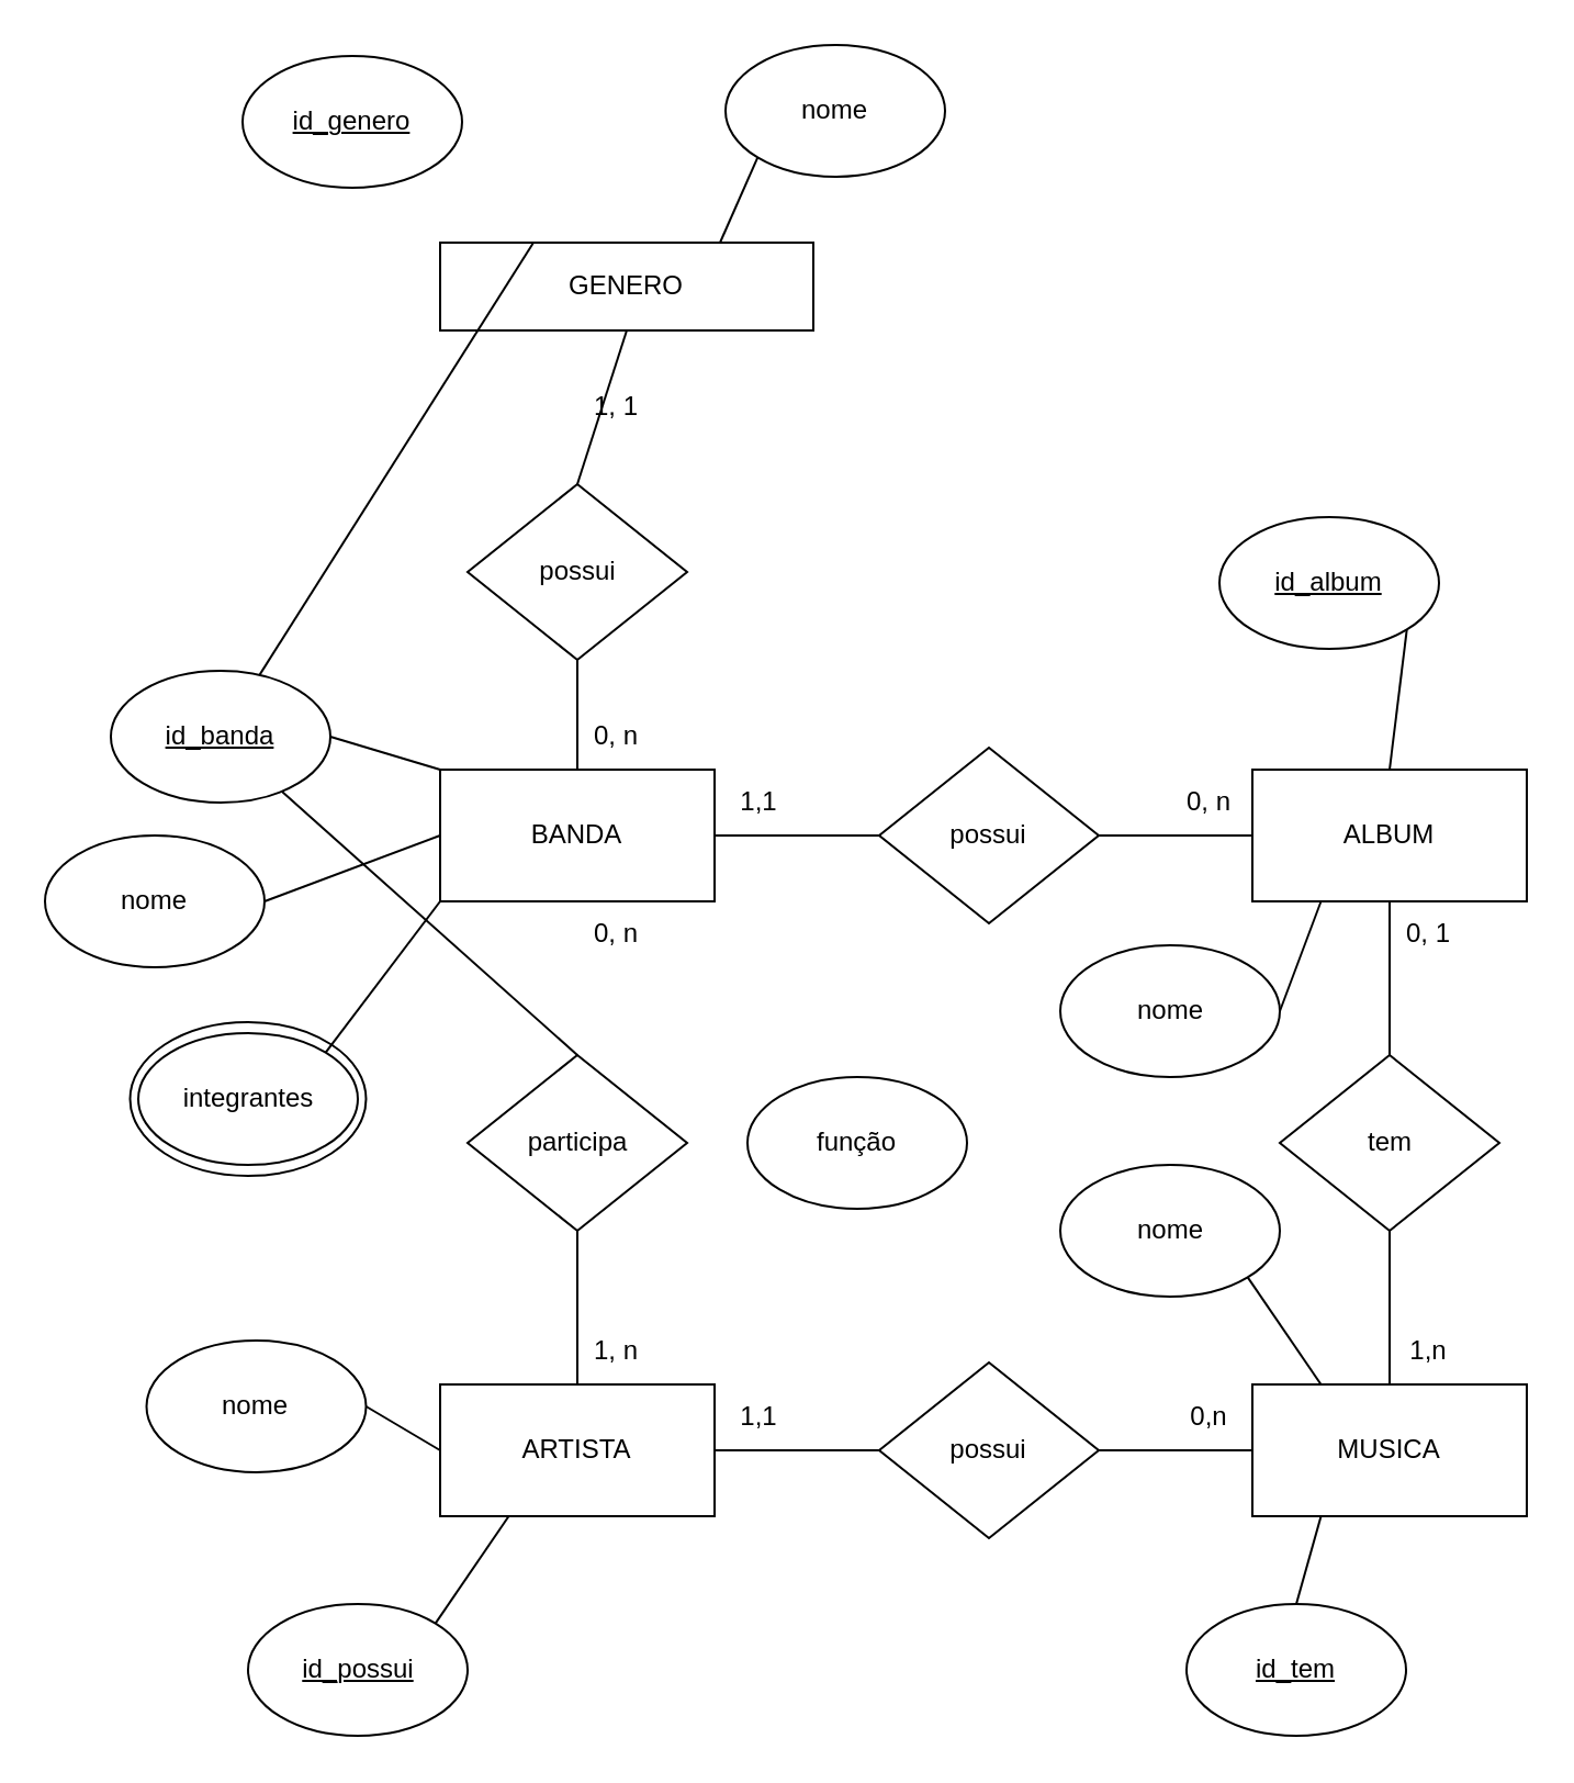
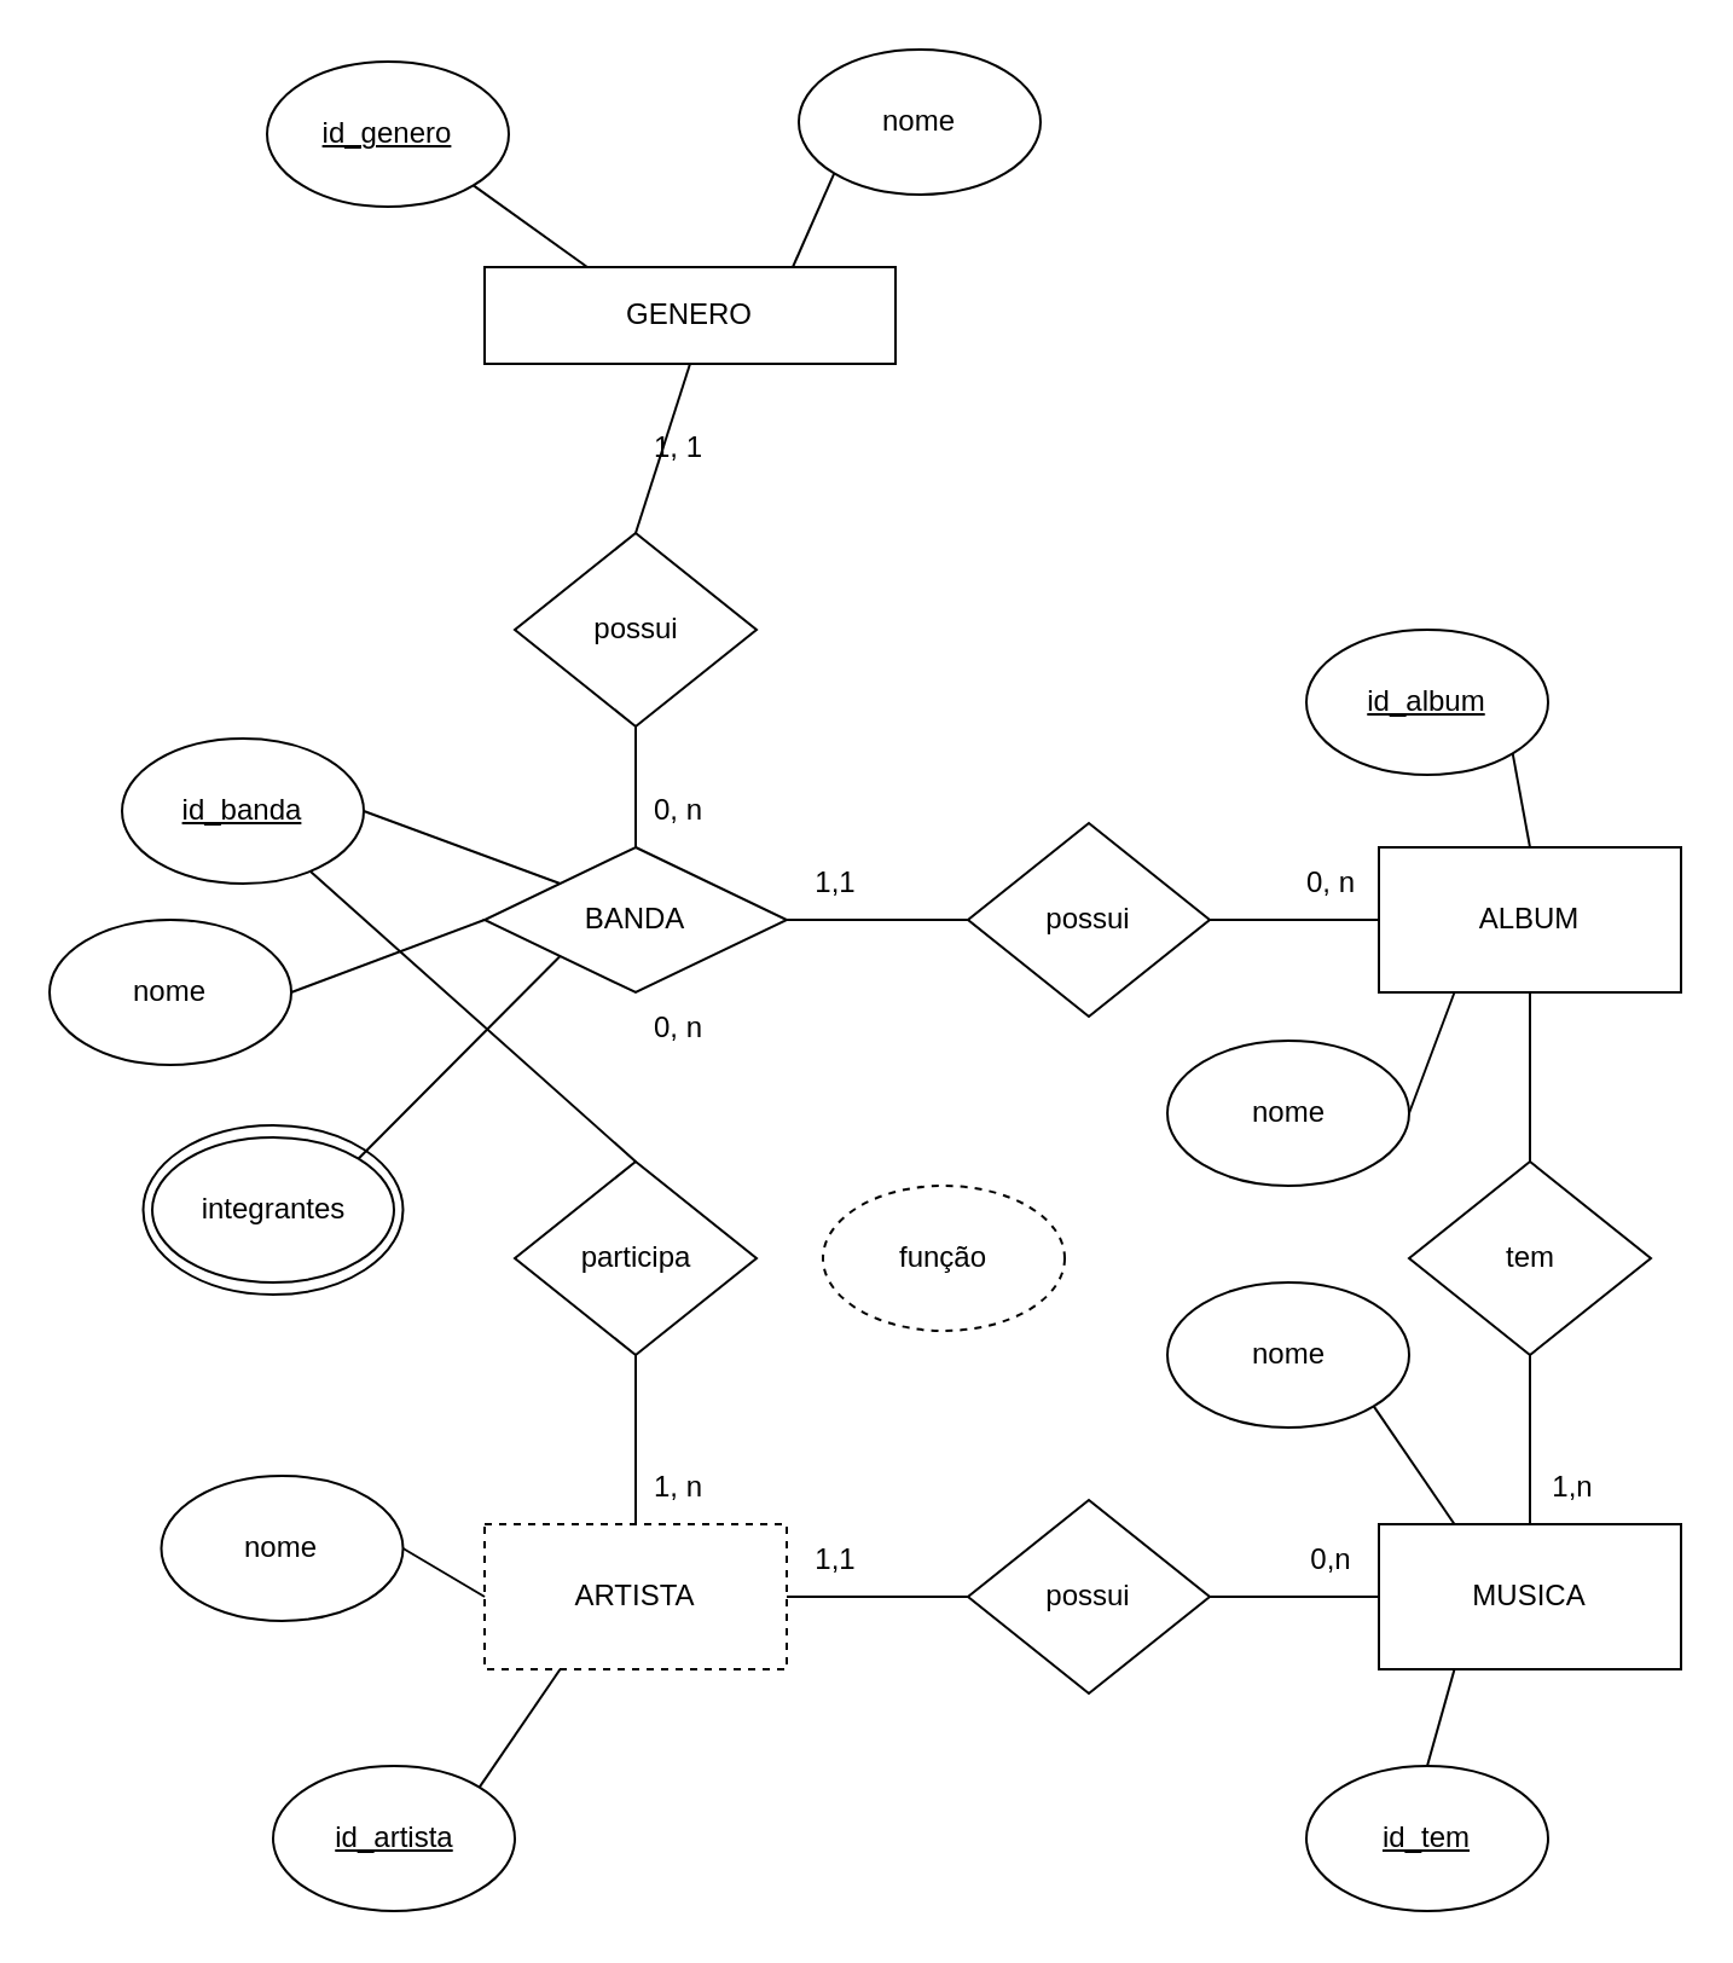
- <mxCell id="38" value="" style="endArrow=none;html=1;exitX=0.25;exitY=0;exitDx=0;exitDy=0;" parent="1" source="7" target="35" edge="1"><mxGeometry width="50" height="50" relative="1" as="geometry"><mxPoint x="272.5" y="230" as="sourcePoint" /><mxPoint x="272.5" y="180" as="targetPoint" /></mxGeometry></mxCell>
+ <mxCell id="38" value="" style="endArrow=none;html=1;entryX=1;entryY=1;entryDx=0;entryDy=0;exitX=0.25;exitY=0;exitDx=0;exitDy=0;" parent="1" source="7" target="33" edge="1"><mxGeometry width="50" height="50" relative="1" as="geometry"><mxPoint x="272.5" y="230" as="sourcePoint" /><mxPoint x="272.5" y="180" as="targetPoint" /></mxGeometry></mxCell>
- <mxCell id="43" value="&lt;u&gt;id_album&lt;/u&gt;" style="ellipse;whiteSpace=wrap;html=1;" parent="1" vertex="1"><mxGeometry x="555" y="235" width="100" height="60" as="geometry" /></mxCell>
+ <mxCell id="43" value="&lt;u&gt;id_album&lt;/u&gt;" style="ellipse;whiteSpace=wrap;html=1;" parent="1" vertex="1"><mxGeometry x="540" y="260" width="100" height="60" as="geometry" /></mxCell>
- <mxCell id="4" value="BANDA" style="rounded=0;whiteSpace=wrap;html=1;" parent="1" vertex="1"><mxGeometry x="200" y="350" width="125" height="60" as="geometry" /></mxCell>
+ <mxCell id="4" value="BANDA" style="rhombus;whiteSpace=wrap;html=1;" parent="1" vertex="1"><mxGeometry x="200" y="350" width="125" height="60" as="geometry" /></mxCell>
- <mxCell id="32" value="0, 1" style="text;html=1;align=center;verticalAlign=middle;resizable=0;points=[];autosize=1;strokeColor=none;fillColor=none;" parent="1" vertex="1"><mxGeometry x="630" y="410" width="40" height="30" as="geometry" /></mxCell>
- <mxCell id="48" value="função" style="ellipse;whiteSpace=wrap;html=1;" parent="1" vertex="1"><mxGeometry x="340" y="490" width="100" height="60" as="geometry" /></mxCell>
+ <mxCell id="48" value="função" style="ellipse;whiteSpace=wrap;html=1;dashed=1;" parent="1" vertex="1"><mxGeometry x="340" y="490" width="100" height="60" as="geometry" /></mxCell>
- <mxCell id="5" value="ARTISTA" style="rounded=0;whiteSpace=wrap;html=1;" parent="1" vertex="1"><mxGeometry x="200" y="630" width="125" height="60" as="geometry" /></mxCell>
+ <mxCell id="5" value="ARTISTA" style="rounded=0;whiteSpace=wrap;html=1;dashed=1;" parent="1" vertex="1"><mxGeometry x="200" y="630" width="125" height="60" as="geometry" /></mxCell>
- <mxCell id="47" value="&lt;u&gt;id_possui&lt;/u&gt;" style="ellipse;whiteSpace=wrap;html=1;" parent="1" vertex="1"><mxGeometry x="112.5" y="730" width="100" height="60" as="geometry" /></mxCell>
+ <mxCell id="47" value="&lt;u&gt;id_artista&lt;/u&gt;" style="ellipse;whiteSpace=wrap;html=1;" parent="1" vertex="1"><mxGeometry x="112.5" y="730" width="100" height="60" as="geometry" /></mxCell>
